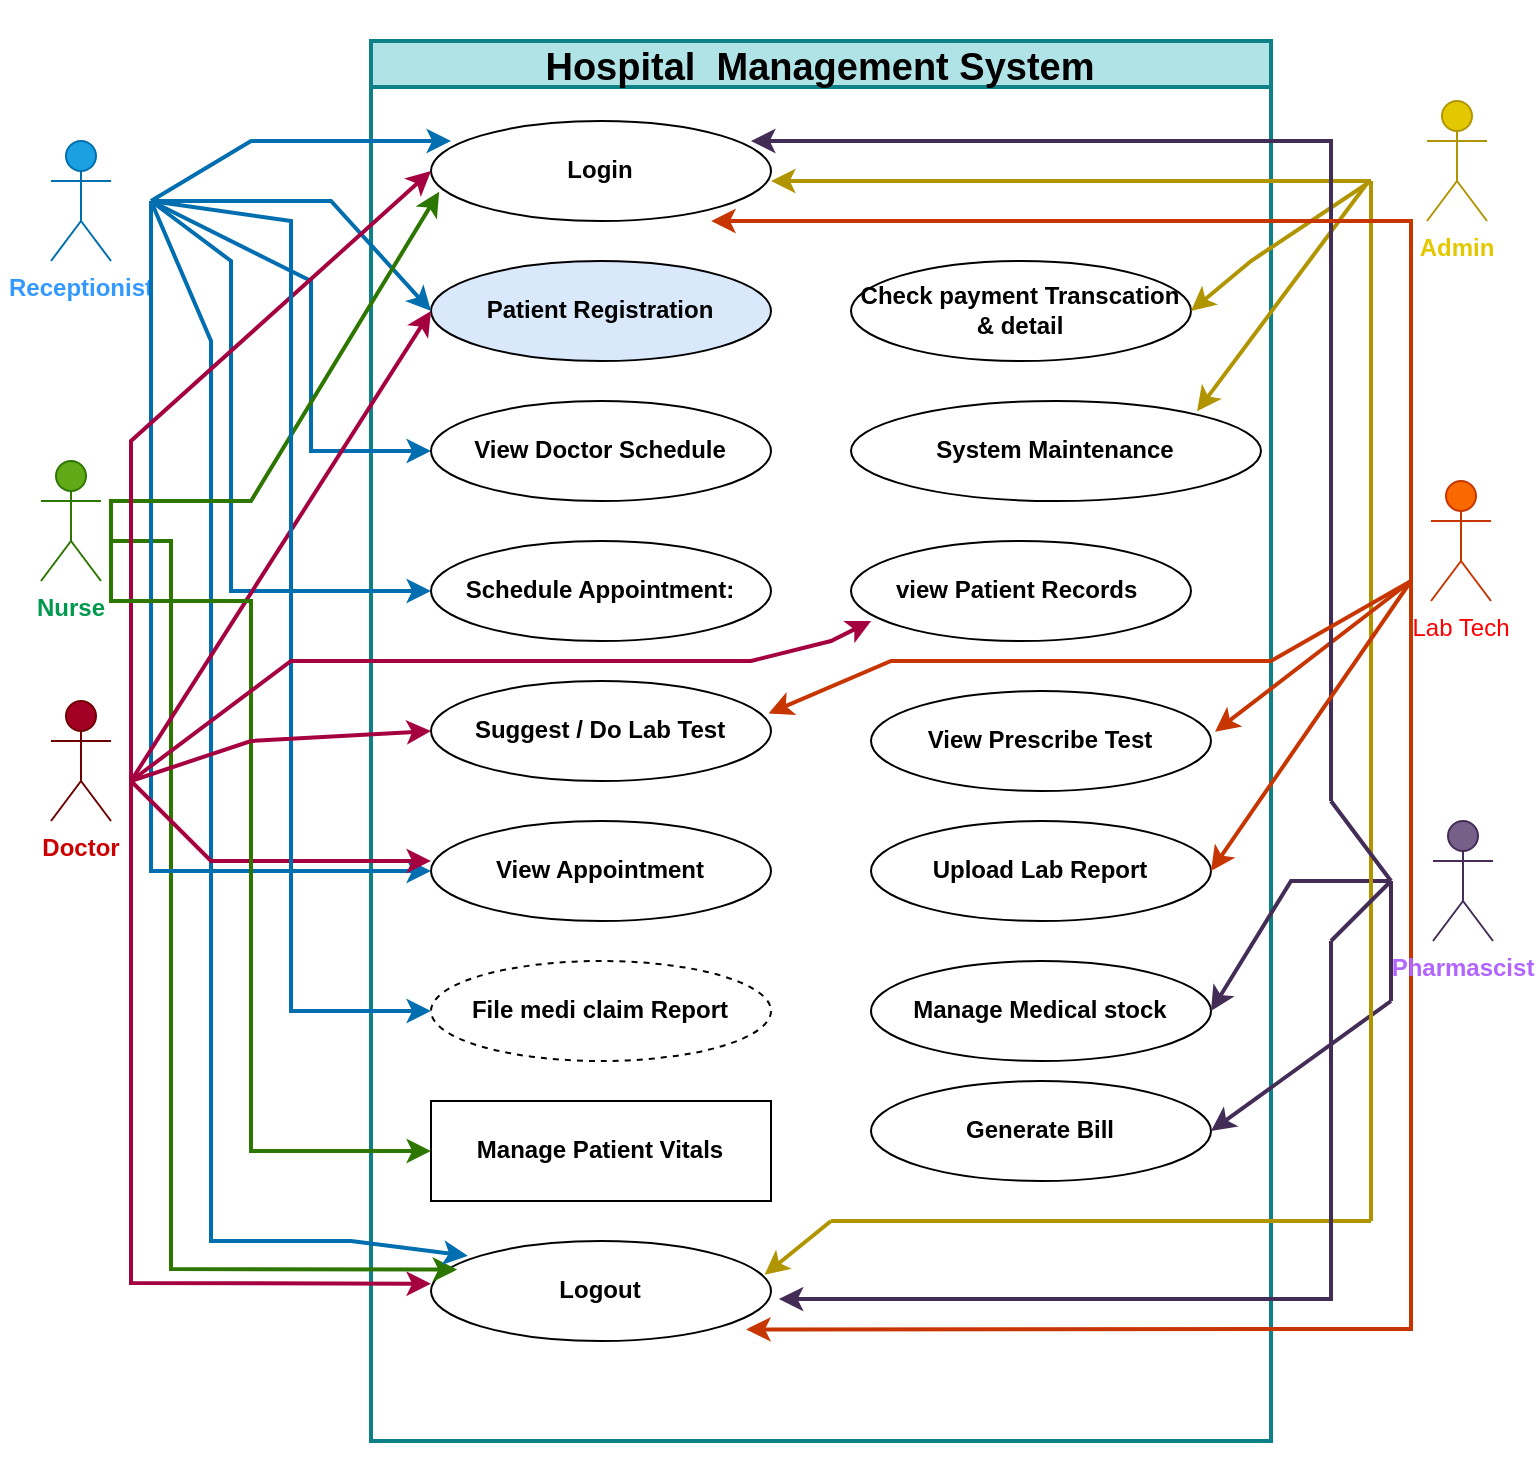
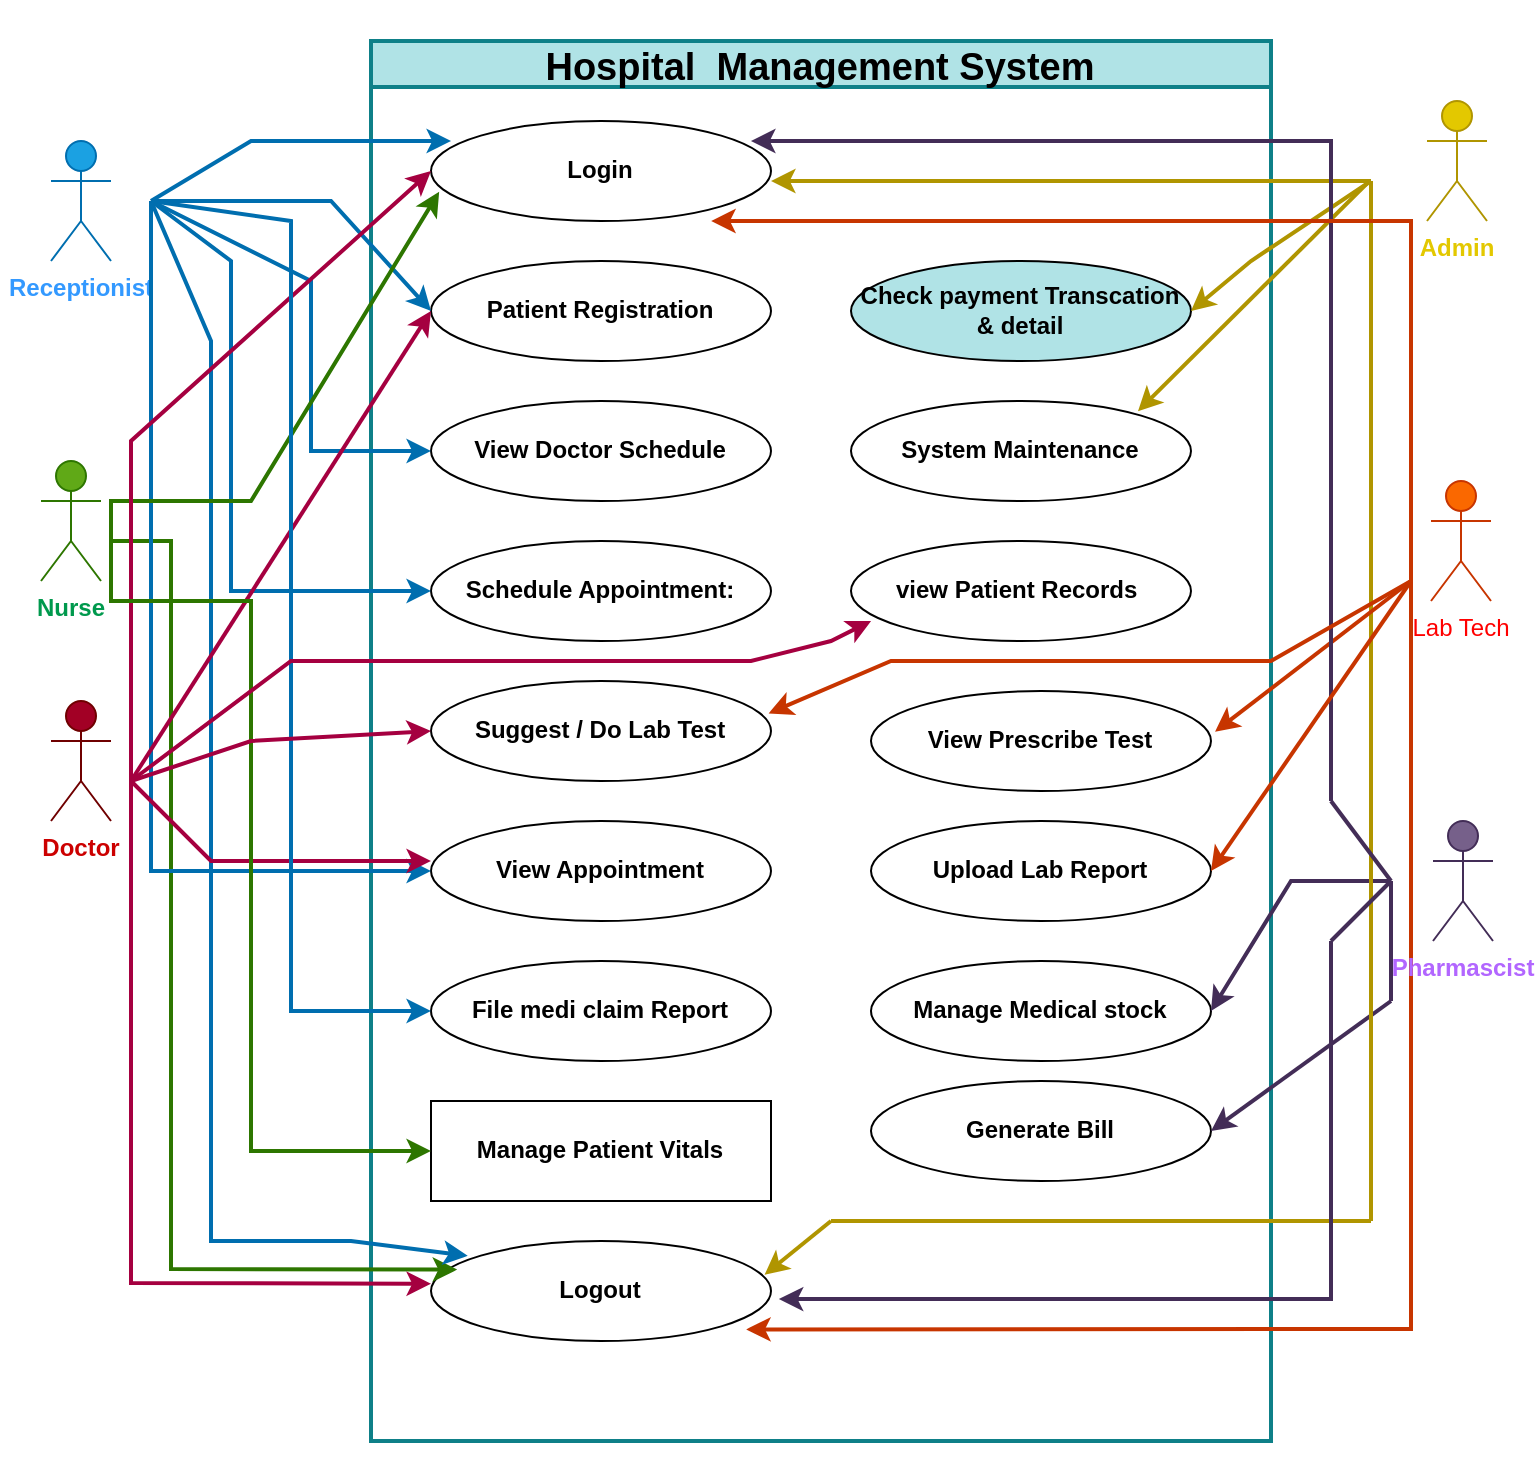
- <mxCell id="4" value="Patient Registration" style="ellipse;whiteSpace=wrap;html=1;fontStyle=1;fillColor=#dae8fc;" parent="2" vertex="1"><mxGeometry x="30" y="110" width="170" height="50" as="geometry" /></mxCell>
+ <mxCell id="4" value="Patient Registration" style="ellipse;whiteSpace=wrap;html=1;fontStyle=1" parent="2" vertex="1"><mxGeometry x="30" y="110" width="170" height="50" as="geometry" /></mxCell>
- <mxCell id="23" value="Check payment Transcation &amp;amp; detail" style="ellipse;whiteSpace=wrap;html=1;fontStyle=1" parent="2" vertex="1"><mxGeometry x="240" y="110" width="170" height="50" as="geometry" /></mxCell>
+ <mxCell id="23" value="Check payment Transcation &amp;amp; detail" style="ellipse;whiteSpace=wrap;html=1;fontStyle=1;fillColor=#b0e3e6;" parent="2" vertex="1"><mxGeometry x="240" y="110" width="170" height="50" as="geometry" /></mxCell>
- <mxCell id="13" value="System Maintenance" style="ellipse;whiteSpace=wrap;html=1;fontStyle=1" parent="2" vertex="1"><mxGeometry x="240" y="180" width="205" height="50" as="geometry" /></mxCell>
+ <mxCell id="13" value="System Maintenance" style="ellipse;whiteSpace=wrap;html=1;fontStyle=1" parent="2" vertex="1"><mxGeometry x="240" y="180" width="170" height="50" as="geometry" /></mxCell>
- <mxCell id="21" value="File medi claim Report" style="ellipse;whiteSpace=wrap;html=1;fontStyle=1;dashed=1;" parent="2" vertex="1"><mxGeometry x="30" y="460" width="170" height="50" as="geometry" /></mxCell>
+ <mxCell id="21" value="File medi claim Report" style="ellipse;whiteSpace=wrap;html=1;fontStyle=1" parent="2" vertex="1"><mxGeometry x="30" y="460" width="170" height="50" as="geometry" /></mxCell>
